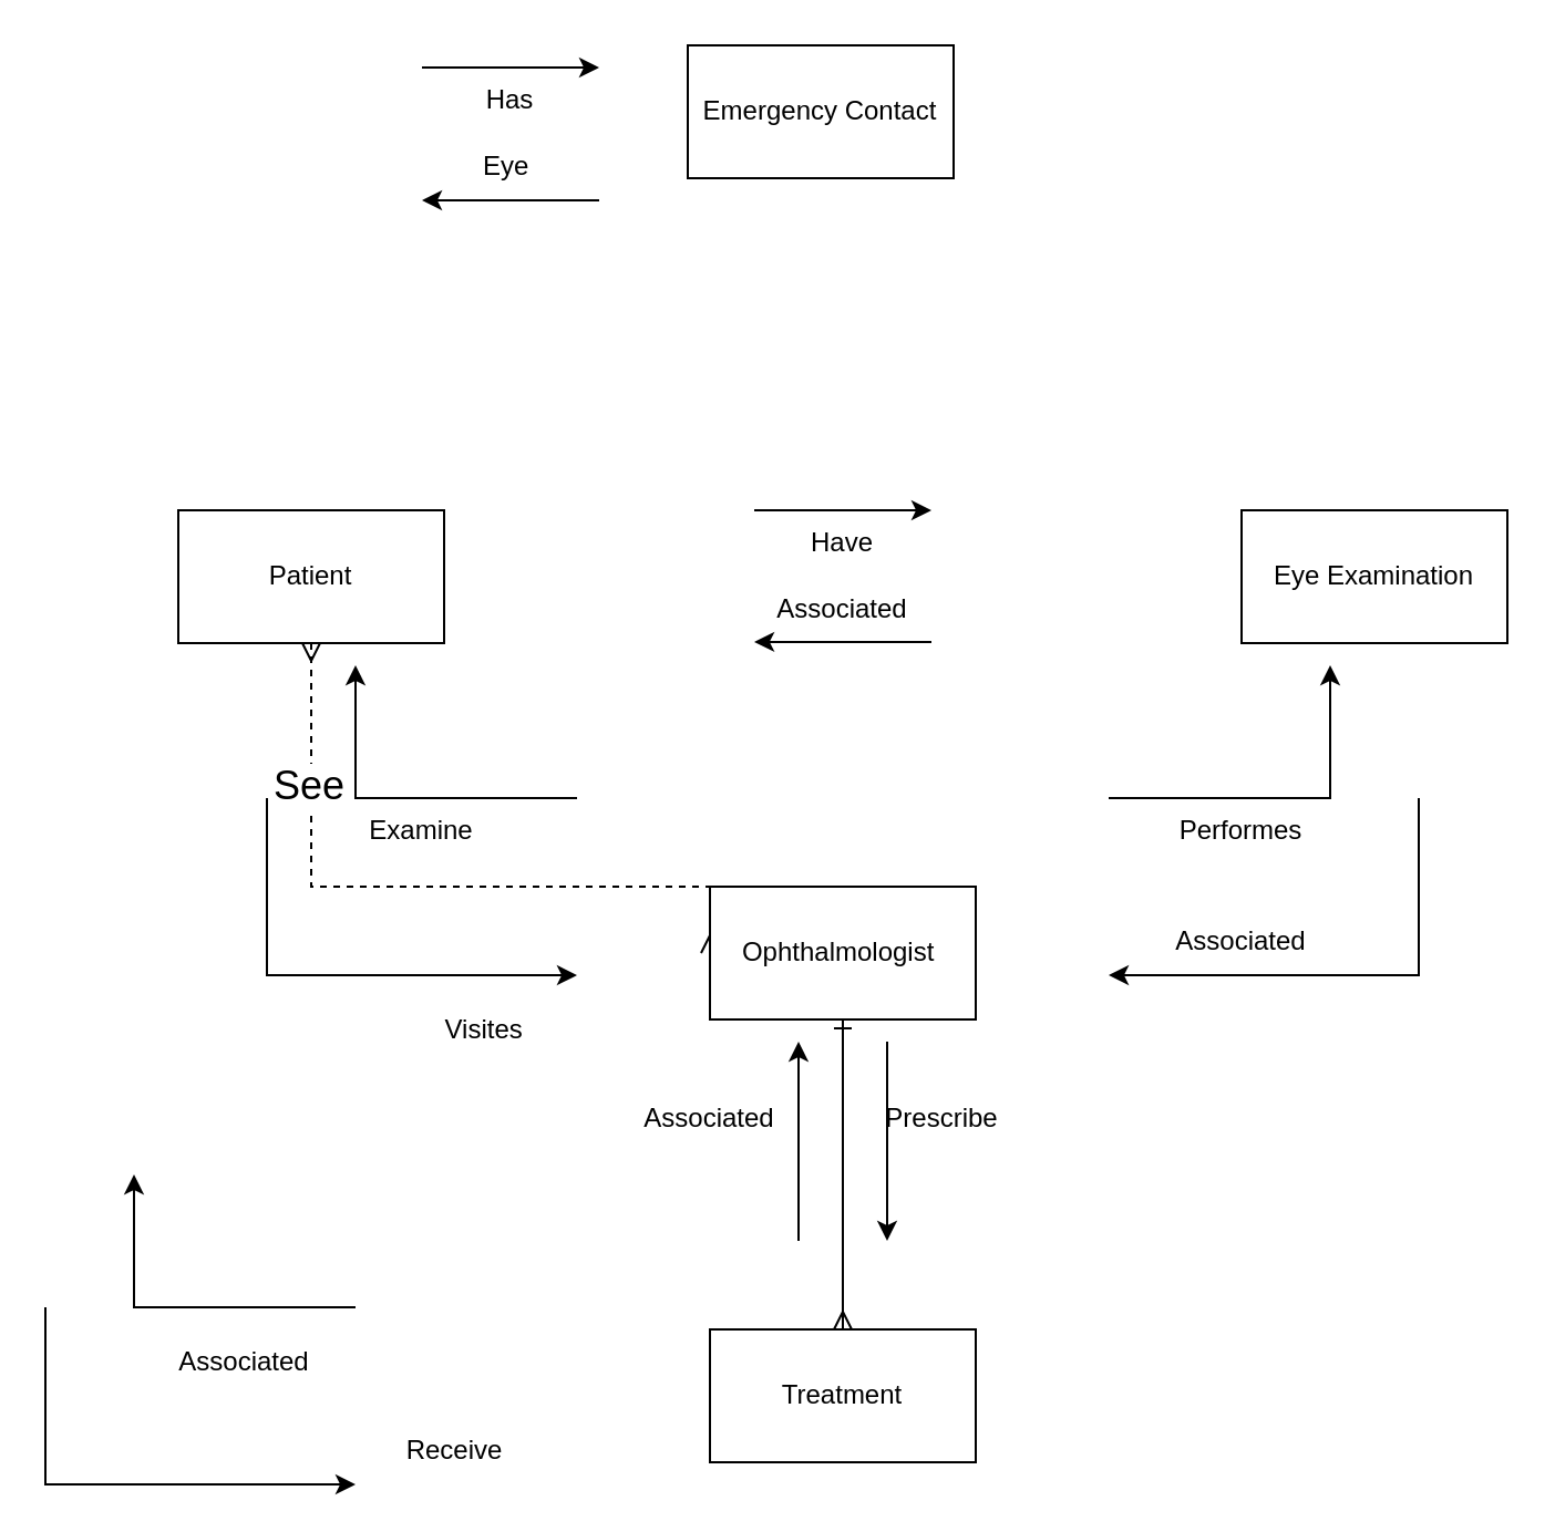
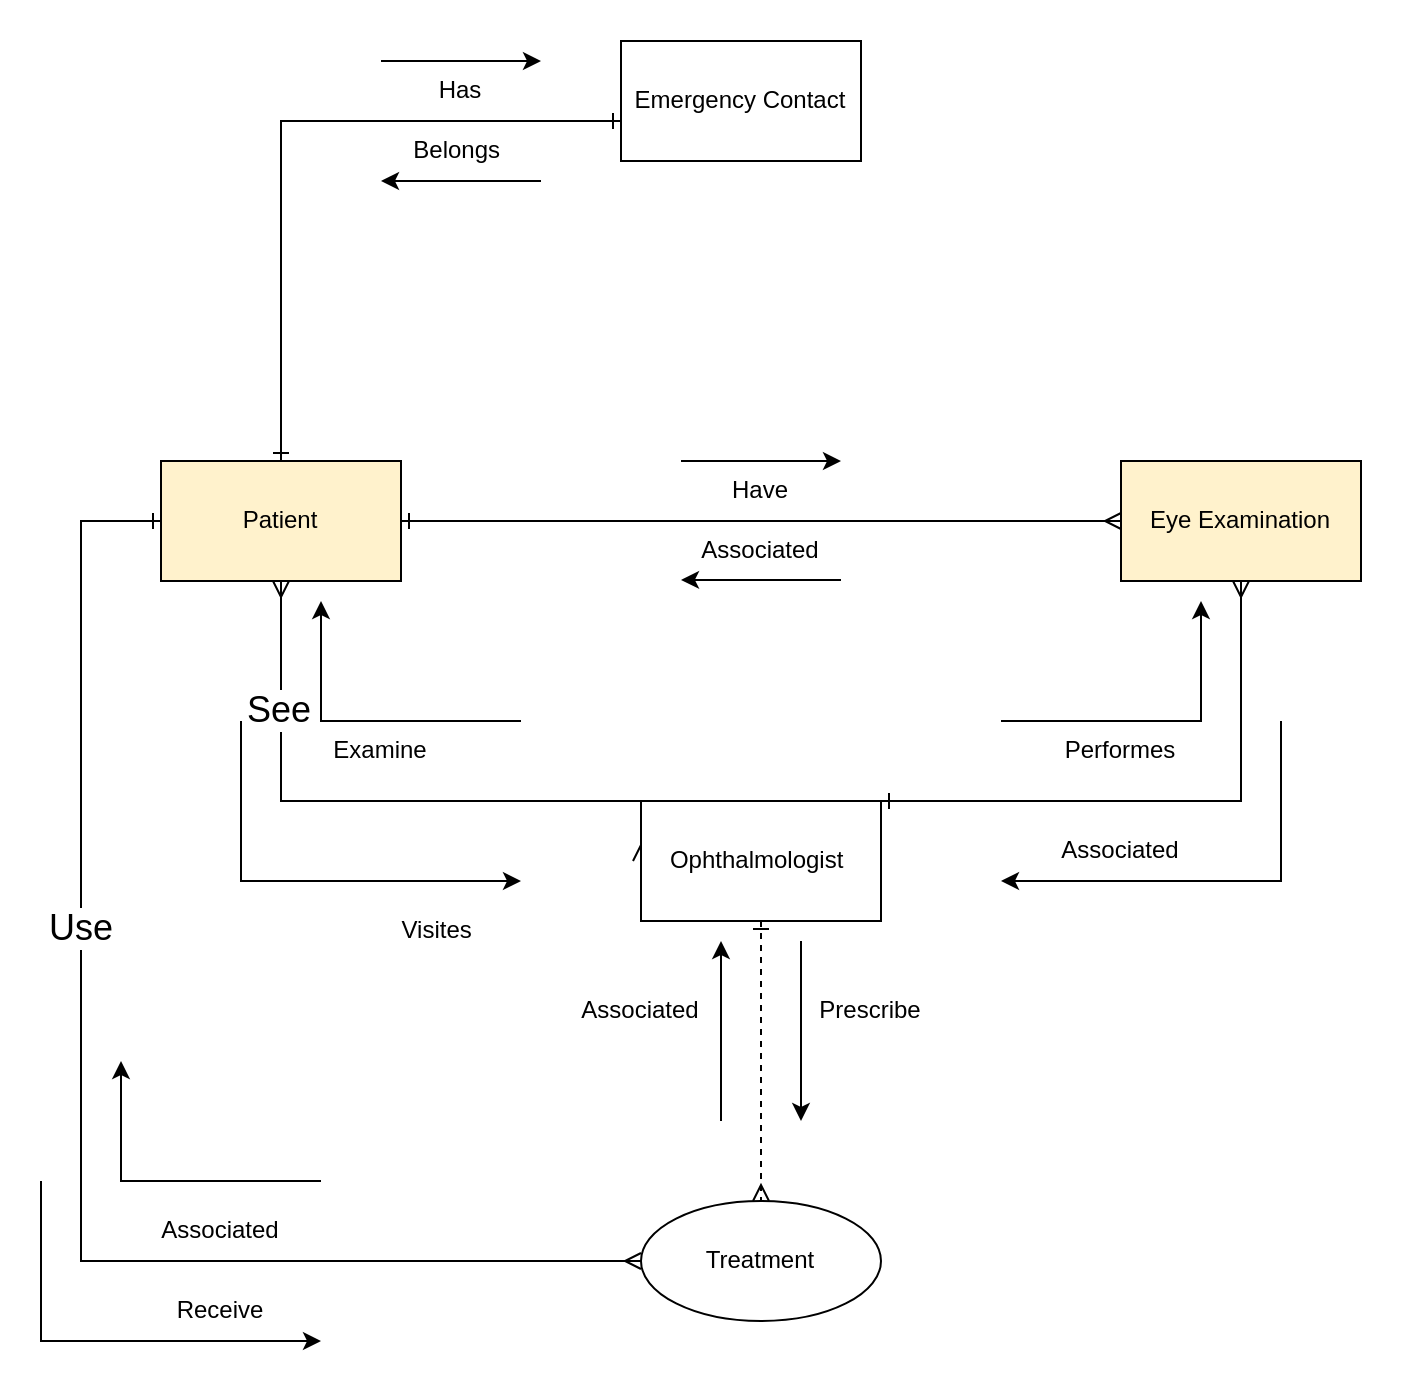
+ <mxCell id="29" style="edgeStyle=orthogonalEdgeStyle;rounded=0;orthogonalLoop=1;jettySize=auto;html=1;startArrow=ERone;startFill=0;endArrow=ERone;endFill=0;" edge="1" parent="1" source="30" target="7"><mxGeometry relative="1" as="geometry"><Array as="points"><mxPoint x="140" y="60" /></Array></mxGeometry></mxCell>
- <mxCell id="34" value="Eye&amp;nbsp;" style="text;html=1;strokeColor=none;fillColor=none;align=center;verticalAlign=middle;whiteSpace=wrap;rounded=0;" vertex="1" parent="1"><mxGeometry x="200" y="60" width="60" height="30" as="geometry" /></mxCell>
+ <mxCell id="34" value="Belongs&amp;nbsp;" style="text;html=1;strokeColor=none;fillColor=none;align=center;verticalAlign=middle;whiteSpace=wrap;rounded=0;" vertex="1" parent="1"><mxGeometry x="200" y="60" width="60" height="30" as="geometry" /></mxCell>
- <mxCell id="7" value="Patient" style="rounded=0;whiteSpace=wrap;html=1;" vertex="1" parent="1"><mxGeometry x="80" y="230" width="120" height="60" as="geometry" /></mxCell>
+ <mxCell id="7" value="Patient" style="rounded=0;whiteSpace=wrap;html=1;fillColor=#fff2cc;" vertex="1" parent="1"><mxGeometry x="80" y="230" width="120" height="60" as="geometry" /></mxCell>
+ <mxCell id="4" style="edgeStyle=orthogonalEdgeStyle;rounded=0;orthogonalLoop=1;jettySize=auto;html=1;entryX=0;entryY=0.5;entryDx=0;entryDy=0;startArrow=ERone;startFill=0;endArrow=ERmany;endFill=0;" edge="1" parent="1" source="7" target="12"><mxGeometry relative="1" as="geometry" /></mxCell>
- <mxCell id="12" value="Eye Examination" style="rounded=0;whiteSpace=wrap;html=1;" vertex="1" parent="1"><mxGeometry x="560" y="230" width="120" height="60" as="geometry" /></mxCell>
+ <mxCell id="12" value="Eye Examination" style="rounded=0;whiteSpace=wrap;html=1;fillColor=#fff2cc;" vertex="1" parent="1"><mxGeometry x="560" y="230" width="120" height="60" as="geometry" /></mxCell>
- <mxCell id="5" style="edgeStyle=orthogonalEdgeStyle;rounded=0;orthogonalLoop=1;jettySize=auto;html=1;entryX=0;entryY=0.5;entryDx=0;entryDy=0;startArrow=ERmany;startFill=0;endArrow=ERmany;endFill=0;dashed=1;" edge="1" parent="1" source="7" target="9"><mxGeometry relative="1" as="geometry"><mxPoint x="200" y="400" as="targetPoint" /><Array as="points"><mxPoint x="140" y="400" /></Array></mxGeometry></mxCell>
+ <mxCell id="5" style="edgeStyle=orthogonalEdgeStyle;rounded=0;orthogonalLoop=1;jettySize=auto;html=1;entryX=0;entryY=0.5;entryDx=0;entryDy=0;startArrow=ERmany;startFill=0;endArrow=ERmany;endFill=0;" edge="1" parent="1" source="7" target="9"><mxGeometry relative="1" as="geometry"><mxPoint x="200" y="400" as="targetPoint" /><Array as="points"><mxPoint x="140" y="400" /></Array></mxGeometry></mxCell>
+ <mxCell id="11" style="edgeStyle=orthogonalEdgeStyle;rounded=0;orthogonalLoop=1;jettySize=auto;html=1;endArrow=ERone;endFill=0;startArrow=ERmany;startFill=0;" edge="1" parent="1" source="12" target="9"><mxGeometry relative="1" as="geometry"><mxPoint x="460" y="400" as="targetPoint" /><Array as="points"><mxPoint x="620" y="400" /></Array></mxGeometry></mxCell>
- <mxCell id="37" value="Prescribe" style="text;html=1;strokeColor=none;fillColor=none;align=center;verticalAlign=middle;whiteSpace=wrap;rounded=0;" vertex="1" parent="1"><mxGeometry x="390" y="490" width="70" height="30" as="geometry" /></mxCell>
+ <mxCell id="37" value="Prescribe" style="text;html=1;strokeColor=none;fillColor=none;align=center;verticalAlign=middle;whiteSpace=wrap;rounded=0;" vertex="1" parent="1"><mxGeometry x="400" y="490" width="70" height="30" as="geometry" /></mxCell>
- <mxCell id="8" style="edgeStyle=orthogonalEdgeStyle;rounded=0;orthogonalLoop=1;jettySize=auto;html=1;entryX=0.5;entryY=0;entryDx=0;entryDy=0;startArrow=ERone;startFill=0;endArrow=ERmany;endFill=0;" edge="1" parent="1" source="9" target="10"><mxGeometry relative="1" as="geometry" /></mxCell>
+ <mxCell id="8" style="edgeStyle=orthogonalEdgeStyle;rounded=0;orthogonalLoop=1;jettySize=auto;html=1;entryX=0.5;entryY=0;entryDx=0;entryDy=0;startArrow=ERone;startFill=0;endArrow=ERmany;endFill=0;dashed=1;" edge="1" parent="1" source="9" target="10"><mxGeometry relative="1" as="geometry" /></mxCell>
+ <mxCell id="2" value="&lt;br&gt;&lt;br&gt;&lt;br&gt;&lt;br&gt;&lt;br&gt;&lt;br&gt;" style="edgeStyle=orthogonalEdgeStyle;rounded=0;orthogonalLoop=1;jettySize=auto;html=1;entryX=0;entryY=0.5;entryDx=0;entryDy=0;startArrow=ERone;startFill=0;endArrow=ERmany;endFill=0;" edge="1" parent="1" source="7" target="10"><mxGeometry relative="1" as="geometry"><mxPoint x="290" y="540" as="targetPoint" /><Array as="points"><mxPoint x="40" y="260" /><mxPoint x="40" y="630" /></Array></mxGeometry></mxCell>
+ <mxCell id="3" value="&lt;font style=&quot;font-size: 18px;&quot;&gt;Use&lt;/font&gt;" style="edgeLabel;html=1;align=center;verticalAlign=middle;resizable=0;points=[];" vertex="1" connectable="0" parent="2"><mxGeometry x="-0.297" y="-1" relative="1" as="geometry"><mxPoint as="offset" /></mxGeometry></mxCell>
- <mxCell id="10" value="Treatment" style="rounded=0;whiteSpace=wrap;html=1;" vertex="1" parent="1"><mxGeometry x="320" y="600" width="120" height="60" as="geometry" /></mxCell>
+ <mxCell id="10" value="Treatment" style="ellipse;whiteSpace=wrap;html=1;" vertex="1" parent="1"><mxGeometry x="320" y="600" width="120" height="60" as="geometry" /></mxCell>
- <mxCell id="26" value="Receive" style="text;html=1;strokeColor=none;fillColor=none;align=center;verticalAlign=middle;whiteSpace=wrap;rounded=0;" vertex="1" parent="1"><mxGeometry x="175" y="640" width="60" height="30" as="geometry" /></mxCell>
+ <mxCell id="26" value="Receive" style="text;html=1;strokeColor=none;fillColor=none;align=center;verticalAlign=middle;whiteSpace=wrap;rounded=0;" vertex="1" parent="1"><mxGeometry x="80" y="640" width="60" height="30" as="geometry" /></mxCell>
